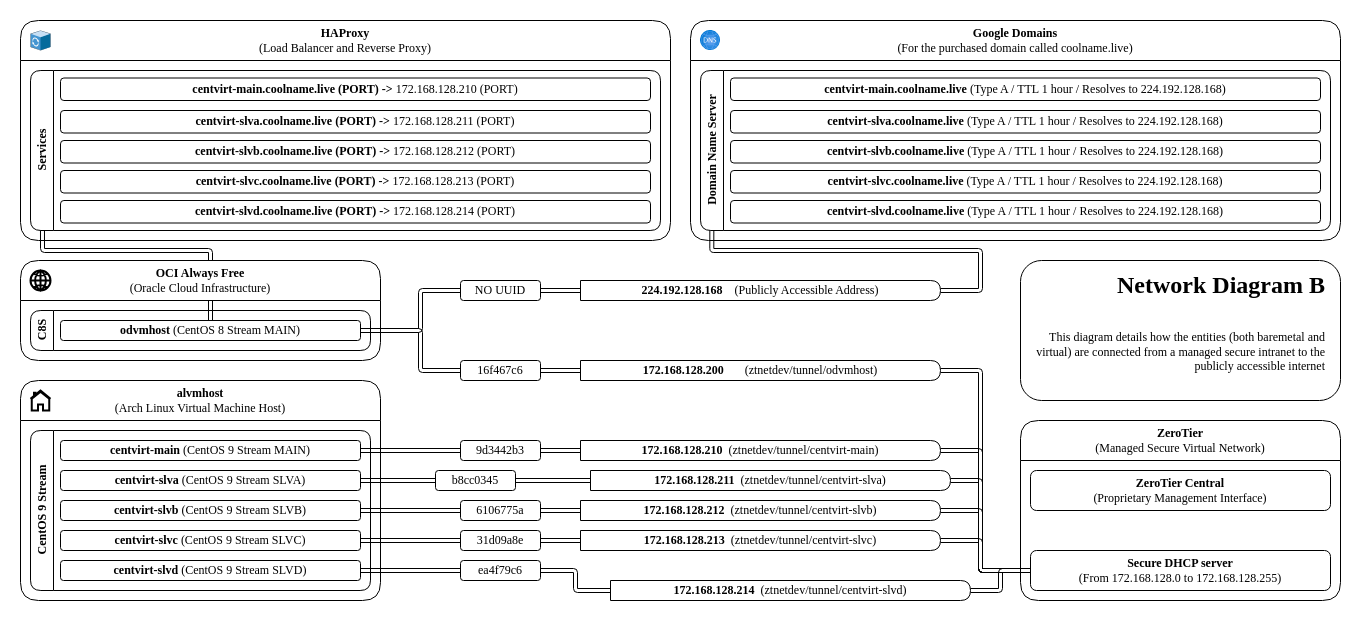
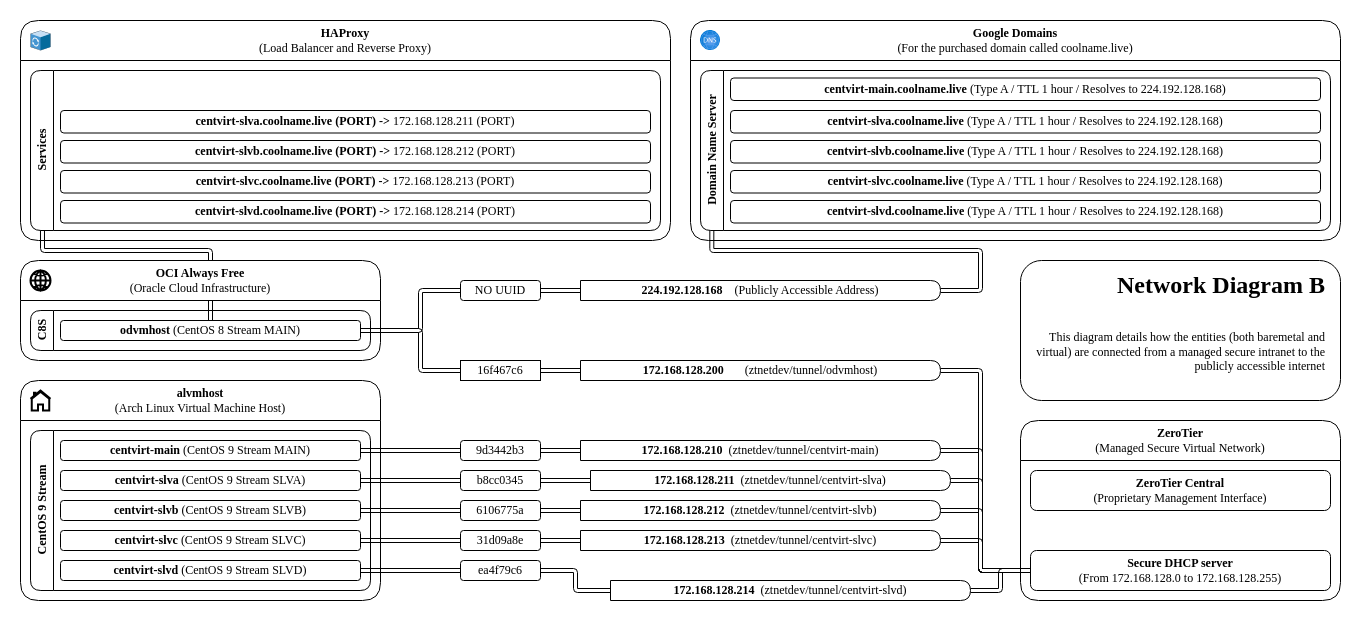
- <mxCell id="64" value="&lt;font data-font-src=&quot;https://fonts.googleapis.com/css?family=JetBrains+Mono&quot; face=&quot;JetBrains Mono&quot;&gt;&lt;b&gt;centvirt-main.coolname.live (PORT) -&amp;gt; &lt;/b&gt;172.168.128.210 (PORT)&lt;/font&gt;" style="rounded=1;whiteSpace=wrap;html=1;align=center;labelBackgroundColor=none;" parent="63" vertex="1"><mxGeometry x="30" y="7.5" width="590" height="22.5" as="geometry" /></mxCell>
- <mxCell id="41" value="&lt;font face=&quot;JetBrains Mono&quot;&gt;16f467c6&lt;/font&gt;" style="rounded=1;whiteSpace=wrap;html=1;labelBackgroundColor=none;" parent="1" vertex="1"><mxGeometry x="460" y="360" width="80" height="20" as="geometry" /></mxCell>
+ <mxCell id="41" value="&lt;font face=&quot;JetBrains Mono&quot;&gt;16f467c6&lt;/font&gt;" style="whiteSpace=wrap;html=1;labelBackgroundColor=none;rounded=0;" parent="1" vertex="1"><mxGeometry x="460" y="360" width="80" height="20" as="geometry" /></mxCell>
- <mxCell id="16" value="&lt;font data-font-src=&quot;https://fonts.googleapis.com/css?family=JetBrains+Mono&quot; face=&quot;JetBrains Mono&quot;&gt;b8cc0345&lt;/font&gt;" style="rounded=1;whiteSpace=wrap;html=1;labelBackgroundColor=none;" parent="1" vertex="1"><mxGeometry x="435" y="470" width="80" height="20" as="geometry" /></mxCell>
+ <mxCell id="16" value="&lt;font data-font-src=&quot;https://fonts.googleapis.com/css?family=JetBrains+Mono&quot; face=&quot;JetBrains Mono&quot;&gt;b8cc0345&lt;/font&gt;" style="rounded=1;whiteSpace=wrap;html=1;labelBackgroundColor=none;" parent="1" vertex="1"><mxGeometry x="460" y="470" width="80" height="20" as="geometry" /></mxCell>
